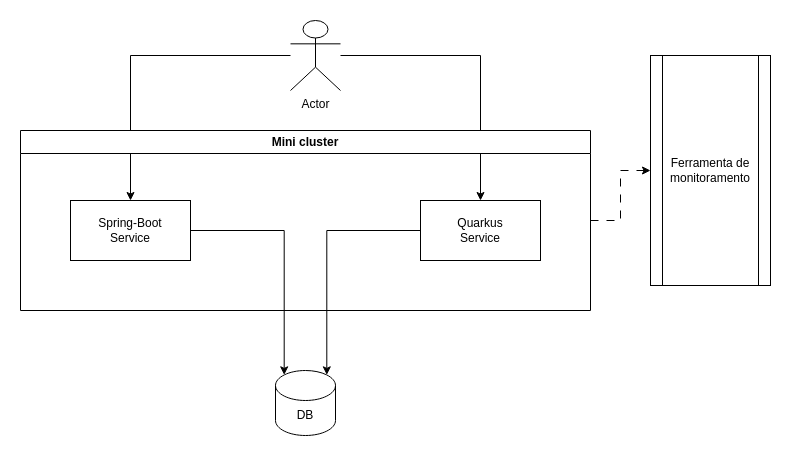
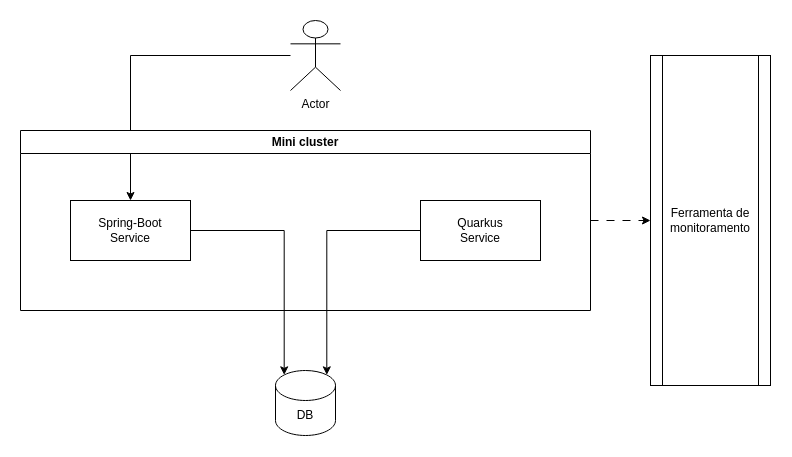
- <mxCell id="3" style="edgeStyle=orthogonalEdgeStyle;rounded=0;orthogonalLoop=1;jettySize=auto;html=1;entryX=0.5;entryY=0;entryDx=0;entryDy=0;" edge="1" parent="1" source="4" target="6"><mxGeometry relative="1" as="geometry" /></mxCell>
- <mxCell id="12" value="Ferramenta de monitoramento" style="shape=process;whiteSpace=wrap;html=1;backgroundOutline=1;" vertex="1" parent="1"><mxGeometry x="650" y="55" width="120" height="230" as="geometry" /></mxCell>
+ <mxCell id="12" value="Ferramenta de monitoramento" style="shape=process;whiteSpace=wrap;html=1;backgroundOutline=1;" vertex="1" parent="1"><mxGeometry x="650" y="55" width="120" height="330" as="geometry" /></mxCell>
